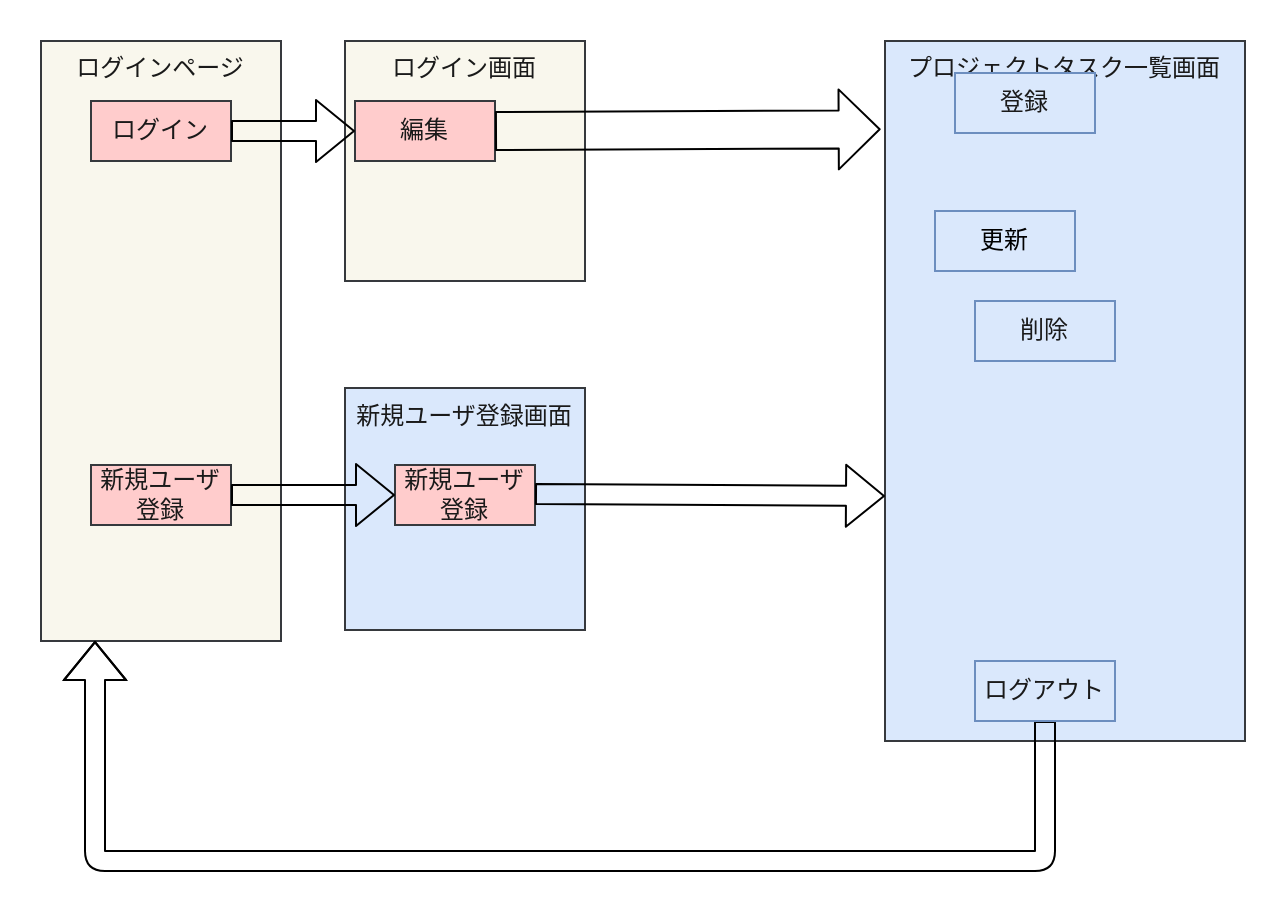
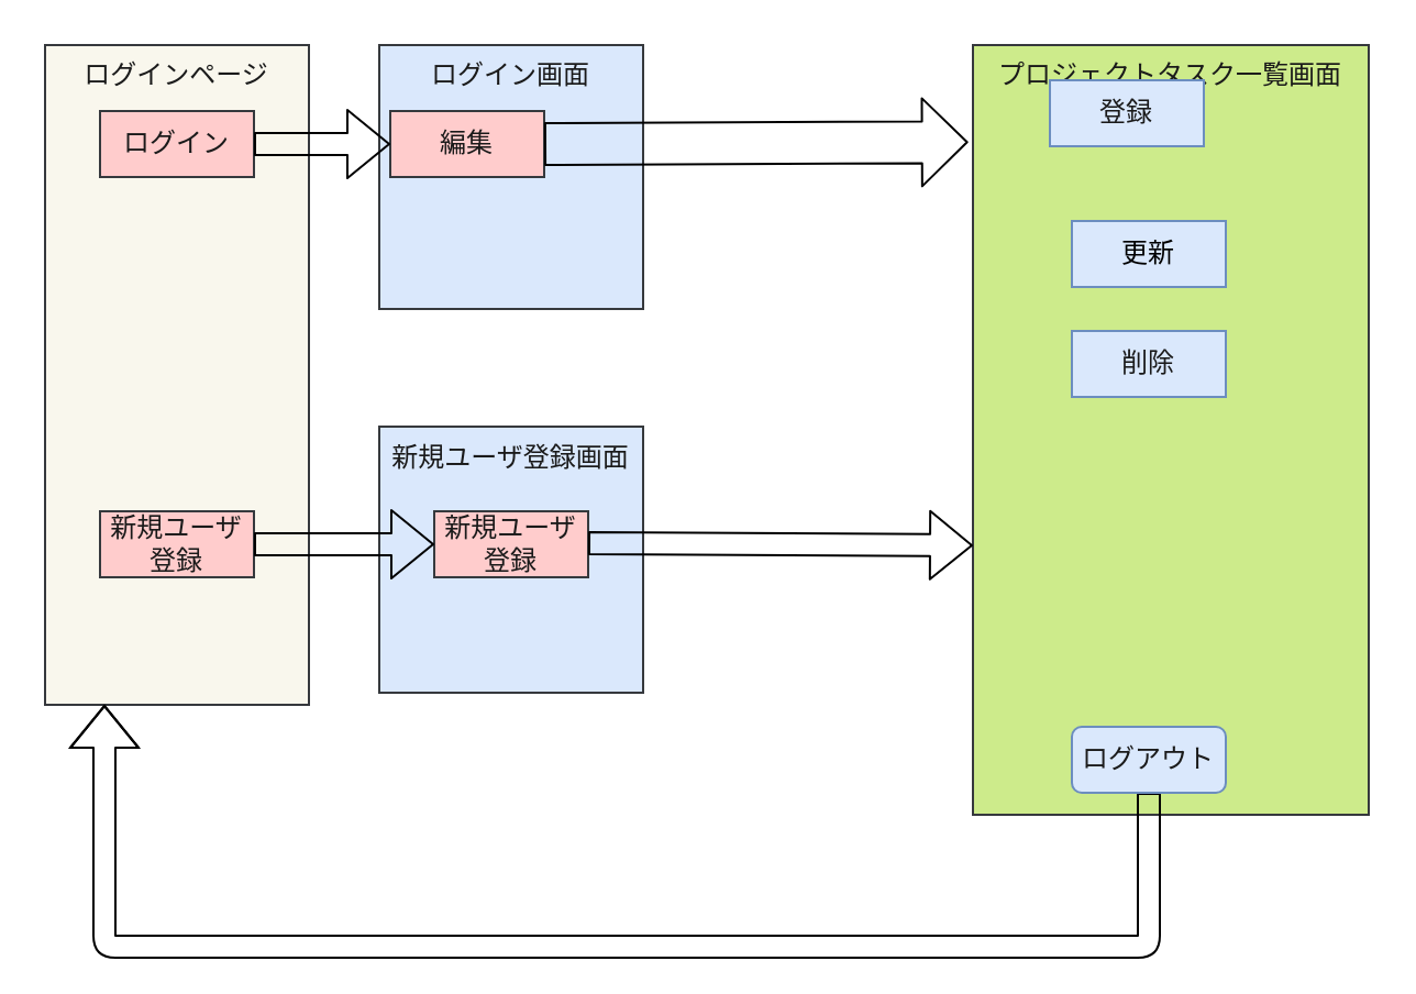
- <mxCell id="6" value="&lt;font color=&quot;#1a1a1a&quot;&gt;ログイン画面&lt;/font&gt;" style="whiteSpace=wrap;html=1;labelBackgroundColor=none;fontSize=12;fillColor=#f9f7ed;strokeColor=#36393d;verticalAlign=top;" parent="1" vertex="1"><mxGeometry x="172" y="20" width="120" height="120" as="geometry" /></mxCell>
+ <mxCell id="6" value="&lt;font color=&quot;#1a1a1a&quot;&gt;ログイン画面&lt;/font&gt;" style="whiteSpace=wrap;html=1;labelBackgroundColor=none;fontSize=12;fillColor=#dae8fc;strokeColor=#36393d;verticalAlign=top;" parent="1" vertex="1"><mxGeometry x="172" y="20" width="120" height="120" as="geometry" /></mxCell>
- <mxCell id="13" value="更新" style="whiteSpace=wrap;html=1;fillColor=#dae8fc;strokeColor=#6c8ebf;flipV=1;flipH=1;" parent="1" vertex="1"><mxGeometry x="467" y="105" width="70" height="30" as="geometry" /></mxCell>
+ <mxCell id="13" value="更新" style="whiteSpace=wrap;html=1;fillColor=#dae8fc;strokeColor=#6c8ebf;flipV=1;flipH=1;" parent="1" vertex="1"><mxGeometry x="487" y="100" width="70" height="30" as="geometry" /></mxCell>
- <mxCell id="11" value="&lt;font color=&quot;#1a1a1a&quot;&gt;プロジェクトタスク一覧画面&lt;br&gt;&lt;/font&gt;" style="whiteSpace=wrap;html=1;fillColor=#dae8fc;strokeColor=#36393d;verticalAlign=top;" parent="1" vertex="1"><mxGeometry x="442" y="20" width="180" height="350" as="geometry" /></mxCell>
+ <mxCell id="11" value="&lt;font color=&quot;#1a1a1a&quot;&gt;プロジェクトタスク一覧画面&lt;br&gt;&lt;/font&gt;" style="whiteSpace=wrap;html=1;fillColor=#cdeb8b;strokeColor=#36393d;verticalAlign=top;" parent="1" vertex="1"><mxGeometry x="442" y="20" width="180" height="350" as="geometry" /></mxCell>
- <mxCell id="16" value="&lt;span style=&quot;font-family: &amp;quot;Noto Sans JP&amp;quot;, &amp;quot;ヒラギノ角ゴ Pro W3&amp;quot;, &amp;quot;Hiragino Kaku Gothic Pro&amp;quot;, メイリオ, Meiryo, YuGothic, 游ゴシック, &amp;quot;ＭＳ Ｐゴシック&amp;quot;, &amp;quot;MS PGothic&amp;quot;, arial, sans-serif; text-align: left;&quot;&gt;&lt;font style=&quot;font-size: 12px;&quot; color=&quot;#1a1a1a&quot;&gt;ログアウト&lt;/font&gt;&lt;/span&gt;" style="whiteSpace=wrap;html=1;fillColor=#dae8fc;strokeColor=#6c8ebf;" parent="1" vertex="1"><mxGeometry x="487" y="330" width="70" height="30" as="geometry" /></mxCell>
+ <mxCell id="16" value="&lt;span style=&quot;font-family: &amp;quot;Noto Sans JP&amp;quot;, &amp;quot;ヒラギノ角ゴ Pro W3&amp;quot;, &amp;quot;Hiragino Kaku Gothic Pro&amp;quot;, メイリオ, Meiryo, YuGothic, 游ゴシック, &amp;quot;ＭＳ Ｐゴシック&amp;quot;, &amp;quot;MS PGothic&amp;quot;, arial, sans-serif; text-align: left;&quot;&gt;&lt;font style=&quot;font-size: 12px;&quot; color=&quot;#1a1a1a&quot;&gt;ログアウト&lt;/font&gt;&lt;/span&gt;" style="whiteSpace=wrap;html=1;fillColor=#dae8fc;strokeColor=#6c8ebf;rounded=1;" parent="1" vertex="1"><mxGeometry x="487" y="330" width="70" height="30" as="geometry" /></mxCell>
